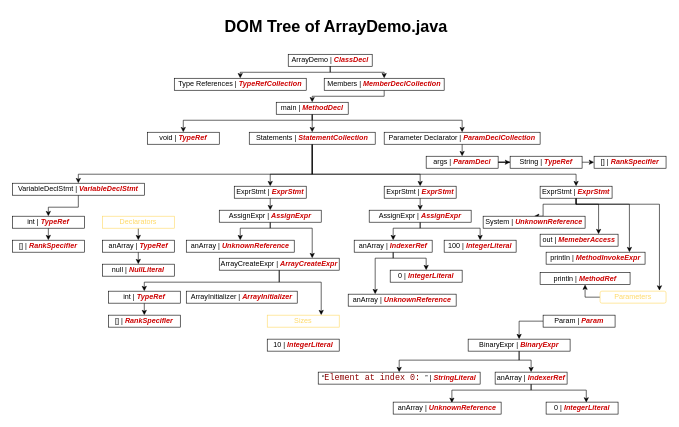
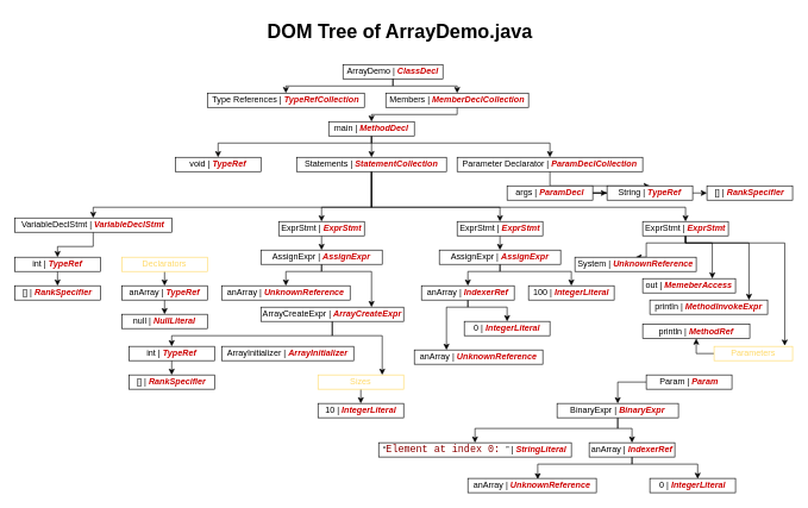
- <mxCell id="8" style="edgeStyle=orthogonalEdgeStyle;rounded=0;orthogonalLoop=1;jettySize=auto;html=1;exitX=0.5;exitY=1;exitDx=0;exitDy=0;entryX=0.5;entryY=0;entryDx=0;entryDy=0;" parent="1" source="9" target="16" edge="1"><mxGeometry relative="1" as="geometry" /></mxCell>
+ <mxCell id="8" style="edgeStyle=orthogonalEdgeStyle;rounded=0;orthogonalLoop=1;jettySize=auto;html=1;exitX=0.5;exitY=1;exitDx=0;exitDy=0;" parent="1" source="9" target="78" edge="1"><mxGeometry relative="1" as="geometry" /></mxCell>
- <mxCell id="85" value="&lt;font color=&quot;#ffd966&quot;&gt;Parameters&lt;br&gt;&lt;/font&gt;" style="whiteSpace=wrap;html=1;strokeColor=#FFD966;rounded=1;" parent="1" vertex="1"><mxGeometry x="1000" y="485" width="110" height="20" as="geometry" /></mxCell>
+ <mxCell id="85" value="&lt;font color=&quot;#ffd966&quot;&gt;Parameters&lt;br&gt;&lt;/font&gt;" style="rounded=0;whiteSpace=wrap;html=1;strokeColor=#FFD966;" parent="1" vertex="1"><mxGeometry x="1000" y="485" width="110" height="20" as="geometry" /></mxCell>
+ <mxCell id="82" style="edgeStyle=orthogonalEdgeStyle;rounded=0;orthogonalLoop=1;jettySize=auto;html=1;exitX=0.5;exitY=1;exitDx=0;exitDy=0;entryX=0.5;entryY=0;entryDx=0;entryDy=0;" parent="1" source="83" target="49" edge="1"><mxGeometry relative="1" as="geometry" /></mxCell>
